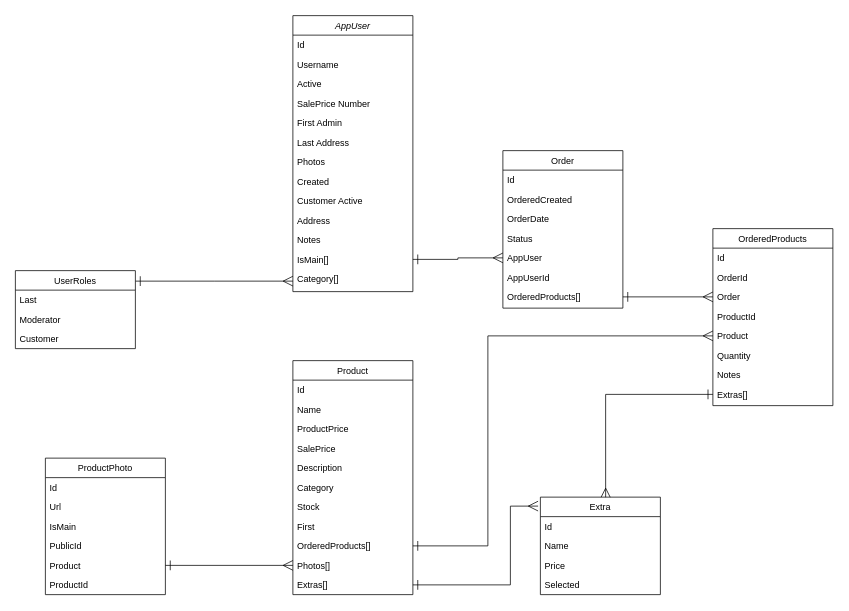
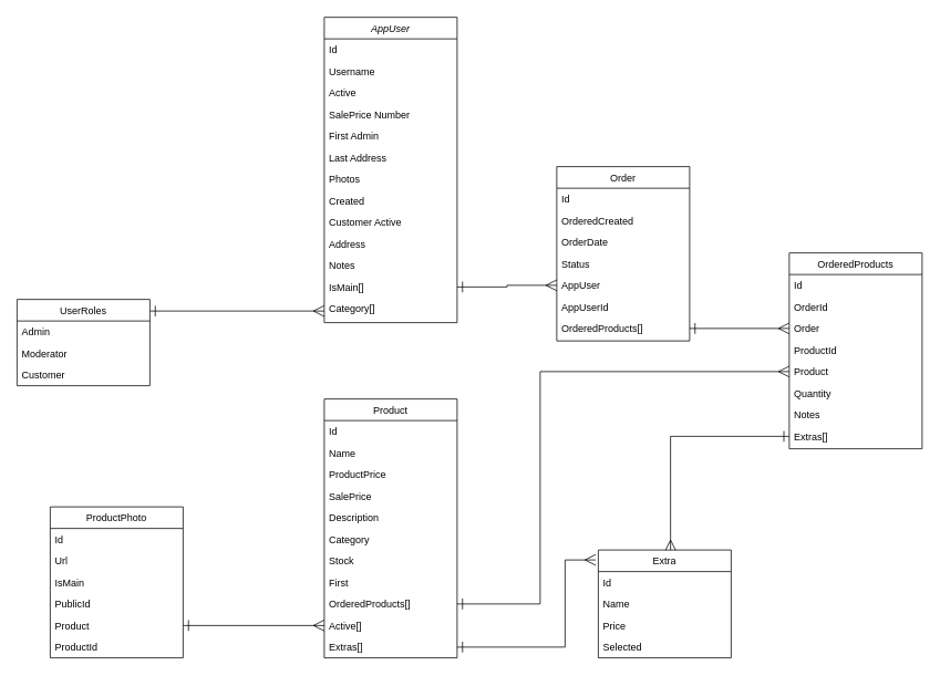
- <mxCell id="23" value="Last" style="text;align=left;verticalAlign=top;spacingLeft=4;spacingRight=4;overflow=hidden;rotatable=0;points=[[0,0.5],[1,0.5]];portConstraint=eastwest;" parent="22" vertex="1"><mxGeometry y="26" width="160" height="26" as="geometry" /></mxCell>
+ <mxCell id="23" value="Admin" style="text;align=left;verticalAlign=top;spacingLeft=4;spacingRight=4;overflow=hidden;rotatable=0;points=[[0,0.5],[1,0.5]];portConstraint=eastwest;" parent="22" vertex="1"><mxGeometry y="26" width="160" height="26" as="geometry" /></mxCell>
- <mxCell id="53" value="Photos[]" style="text;align=left;verticalAlign=top;spacingLeft=4;spacingRight=4;overflow=hidden;rotatable=0;points=[[0,0.5],[1,0.5]];portConstraint=eastwest;" vertex="1" parent="43"><mxGeometry y="260" width="160" height="26" as="geometry" /></mxCell>
+ <mxCell id="53" value="Active[]" style="text;align=left;verticalAlign=top;spacingLeft=4;spacingRight=4;overflow=hidden;rotatable=0;points=[[0,0.5],[1,0.5]];portConstraint=eastwest;" vertex="1" parent="43"><mxGeometry y="260" width="160" height="26" as="geometry" /></mxCell>
